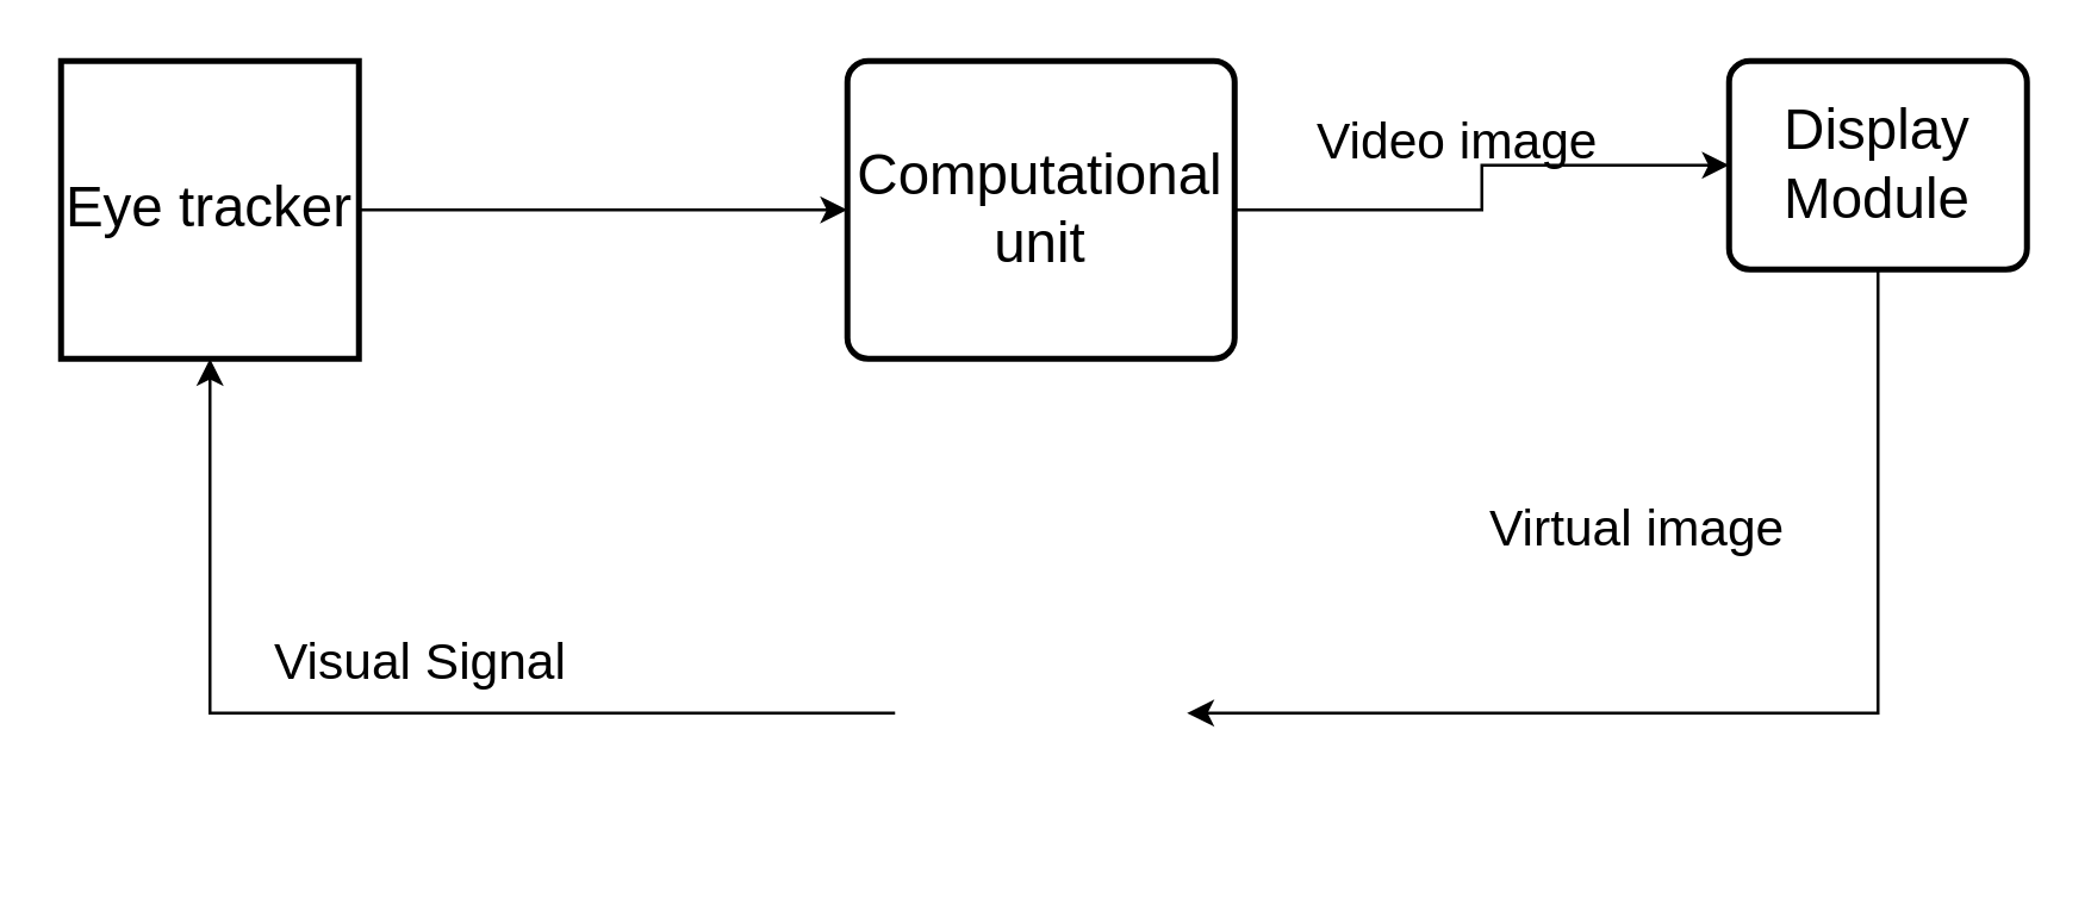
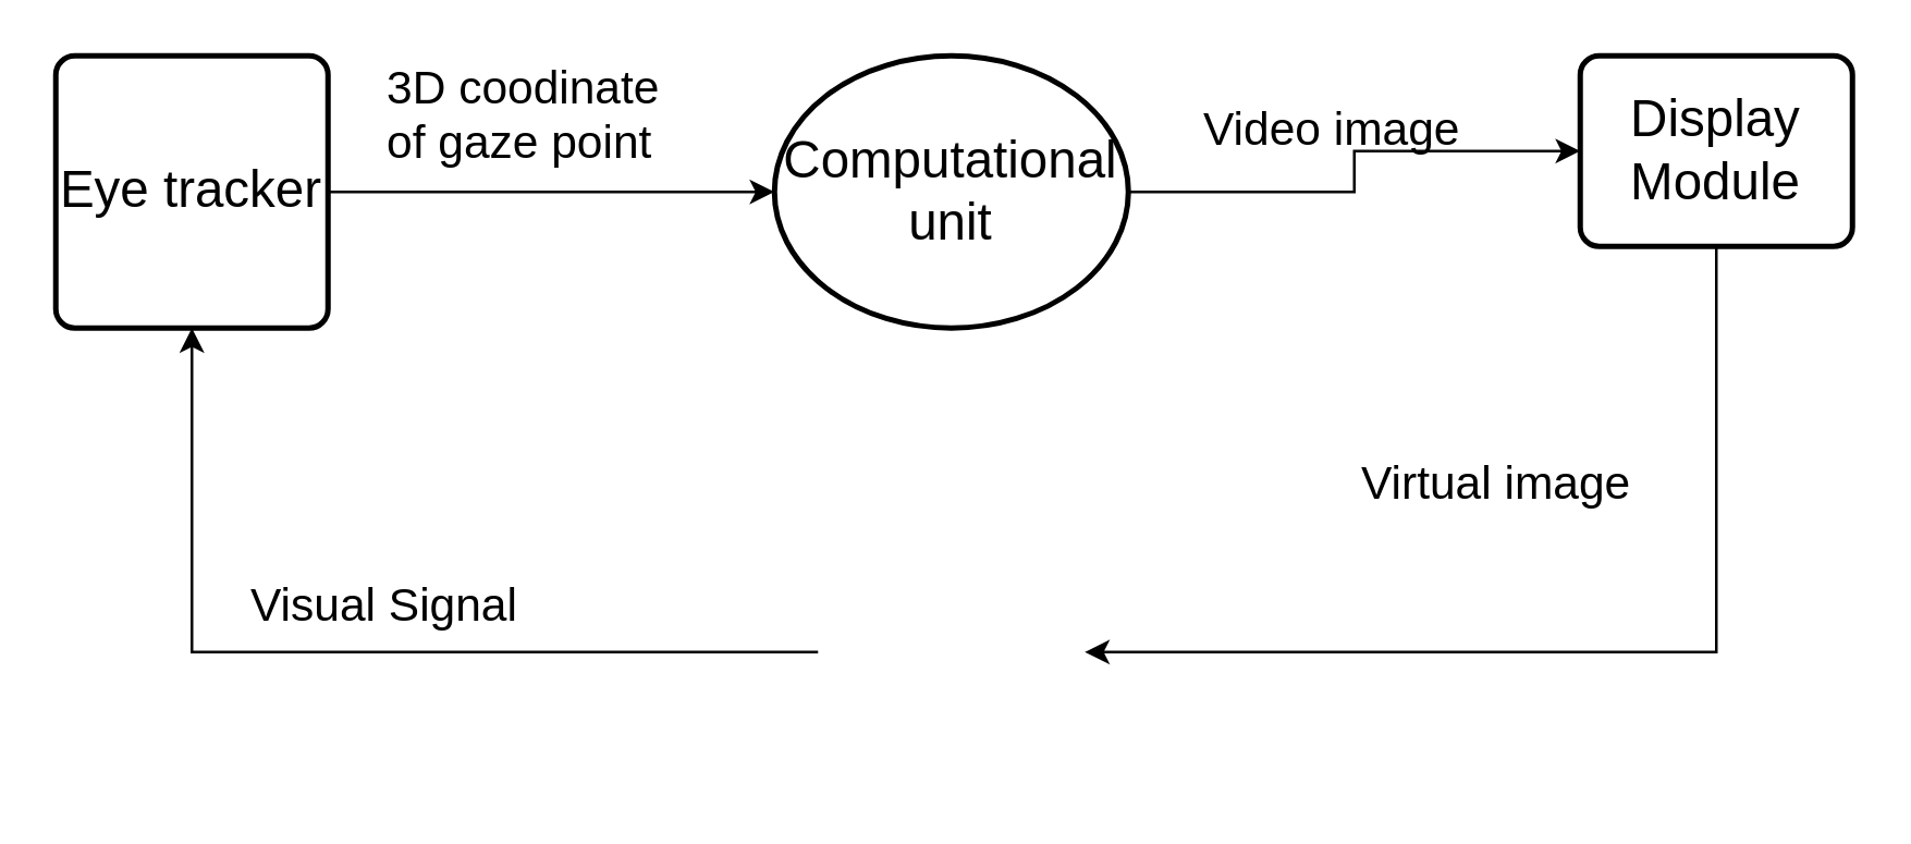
+ <mxCell id="11" value="&lt;font style=&quot;font-size: 17px&quot;&gt;3D coodinate &lt;br&gt;of gaze point&lt;/font&gt;" style="text;html=1;resizable=0;points=[];autosize=1;align=left;verticalAlign=top;spacingTop=-4;" vertex="1" parent="1"><mxGeometry x="140" y="20" width="120" height="30" as="geometry" /></mxCell>
- <mxCell id="3" value="&lt;span id=&quot;docs-internal-guid-c69a7b36-7fff-ca42-4f69-aa0f96ac0ebd&quot;&gt;&lt;span style=&quot;font-family: &amp;#34;arial&amp;#34; ; background-color: transparent ; vertical-align: baseline ; white-space: pre-wrap&quot;&gt;&lt;font style=&quot;font-size: 19px&quot;&gt;Eye tracker&lt;/font&gt;&lt;/span&gt;&lt;/span&gt;" style="whiteSpace=wrap;html=1;absoluteArcSize=1;arcSize=14;strokeWidth=2;rounded=0;" parent="1" vertex="1"><mxGeometry x="20" y="20" width="100" height="100" as="geometry" /></mxCell>
+ <mxCell id="3" value="&lt;span id=&quot;docs-internal-guid-c69a7b36-7fff-ca42-4f69-aa0f96ac0ebd&quot;&gt;&lt;span style=&quot;font-family: &amp;#34;arial&amp;#34; ; background-color: transparent ; vertical-align: baseline ; white-space: pre-wrap&quot;&gt;&lt;font style=&quot;font-size: 19px&quot;&gt;Eye tracker&lt;/font&gt;&lt;/span&gt;&lt;/span&gt;" style="rounded=1;whiteSpace=wrap;html=1;absoluteArcSize=1;arcSize=14;strokeWidth=2;" parent="1" vertex="1"><mxGeometry x="20" y="20" width="100" height="100" as="geometry" /></mxCell>
- <mxCell id="5" value="&lt;span id=&quot;docs-internal-guid-b947add7-7fff-3c34-f870-ee045d7527ad&quot;&gt;&lt;span style=&quot;font-family: &amp;#34;arial&amp;#34; ; background-color: transparent ; vertical-align: baseline ; white-space: pre-wrap&quot;&gt;&lt;font style=&quot;font-size: 19px&quot;&gt;Computational unit&lt;/font&gt;&lt;/span&gt;&lt;/span&gt;" style="rounded=1;whiteSpace=wrap;html=1;absoluteArcSize=1;arcSize=14;strokeWidth=2;" parent="1" vertex="1"><mxGeometry x="284" y="20" width="130" height="100" as="geometry" /></mxCell>
+ <mxCell id="5" value="&lt;span id=&quot;docs-internal-guid-b947add7-7fff-3c34-f870-ee045d7527ad&quot;&gt;&lt;span style=&quot;font-family: &amp;#34;arial&amp;#34; ; background-color: transparent ; vertical-align: baseline ; white-space: pre-wrap&quot;&gt;&lt;font style=&quot;font-size: 19px&quot;&gt;Computational unit&lt;/font&gt;&lt;/span&gt;&lt;/span&gt;" style="ellipse;whiteSpace=wrap;html=1;absoluteArcSize=1;arcSize=14;strokeWidth=2;" parent="1" vertex="1"><mxGeometry x="284" y="20" width="130" height="100" as="geometry" /></mxCell>
